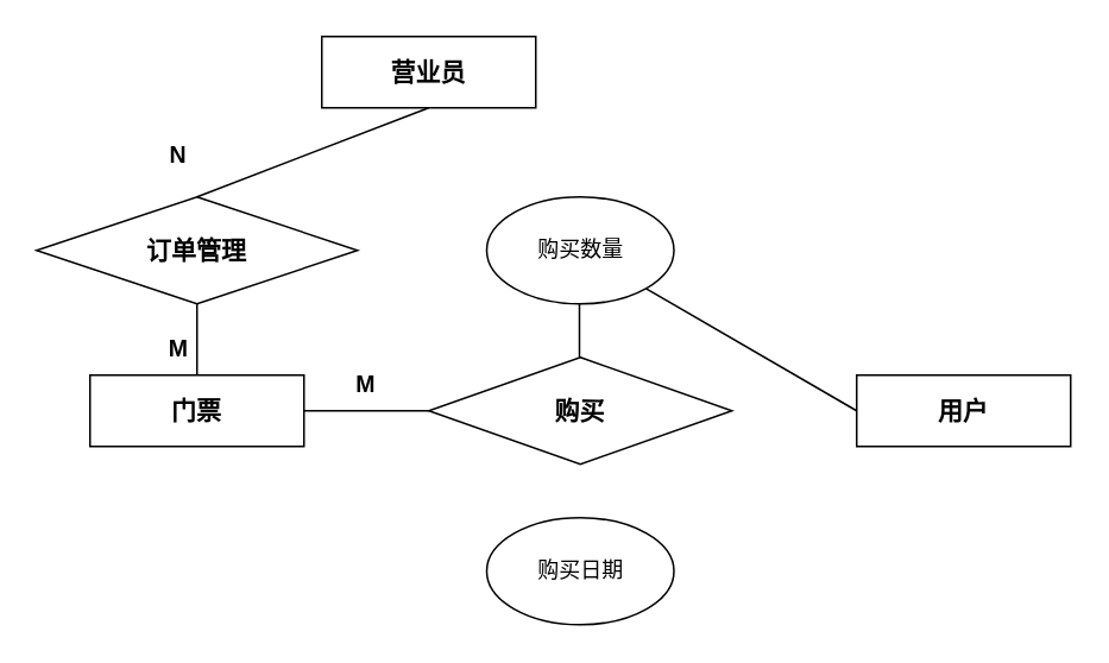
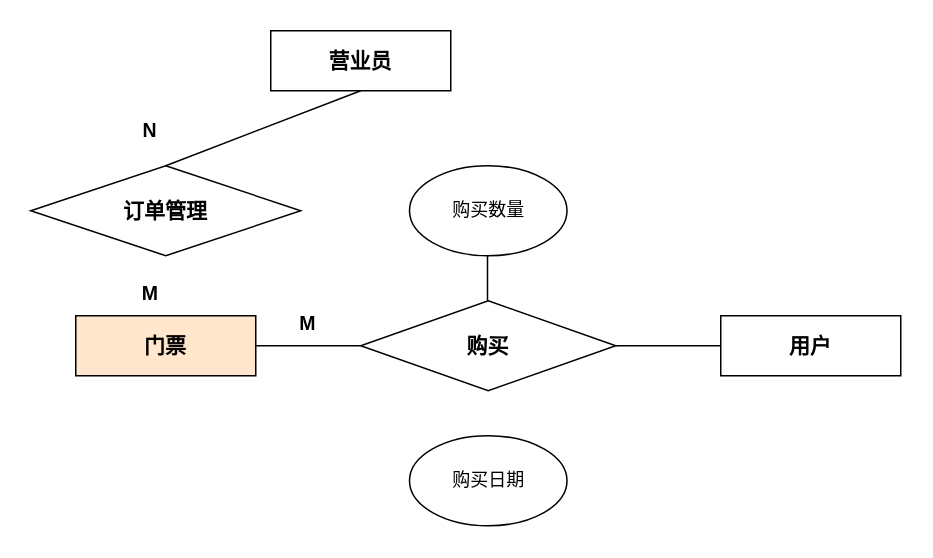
- <mxCell id="8" value="" style="endArrow=none;html=1;rounded=0;entryX=0.5;entryY=1;entryDx=0;entryDy=0;exitX=0.5;exitY=0;exitDx=0;exitDy=0;" parent="1" source="4" target="3" edge="1"><mxGeometry width="50" height="50" relative="1" as="geometry"><mxPoint x="390" y="130" as="sourcePoint" /><mxPoint x="440" y="80" as="targetPoint" /></mxGeometry></mxCell>
- <mxCell id="10" value="" style="endArrow=none;html=1;rounded=0;exitX=0;exitY=0.5;exitDx=0;exitDy=0;" parent="1" source="6" target="15" edge="1"><mxGeometry width="50" height="50" relative="1" as="geometry"><mxPoint x="390" y="130" as="sourcePoint" /><mxPoint x="440" y="80" as="targetPoint" /></mxGeometry></mxCell>
+ <mxCell id="10" value="" style="endArrow=none;html=1;rounded=0;entryX=1;entryY=0.5;entryDx=0;entryDy=0;exitX=0;exitY=0.5;exitDx=0;exitDy=0;" parent="1" source="6" target="5" edge="1"><mxGeometry width="50" height="50" relative="1" as="geometry"><mxPoint x="390" y="130" as="sourcePoint" /><mxPoint x="440" y="80" as="targetPoint" /></mxGeometry></mxCell>
- <mxCell id="4" value="门票" style="rounded=0;whiteSpace=wrap;html=1;fontSize=14;fontStyle=1" parent="1" vertex="1"><mxGeometry x="50" y="210" width="120" height="40" as="geometry" /></mxCell>
+ <mxCell id="4" value="门票" style="rounded=0;whiteSpace=wrap;html=1;fontSize=14;fontStyle=1;fillColor=#ffe6cc;" parent="1" vertex="1"><mxGeometry x="50" y="210" width="120" height="40" as="geometry" /></mxCell>
